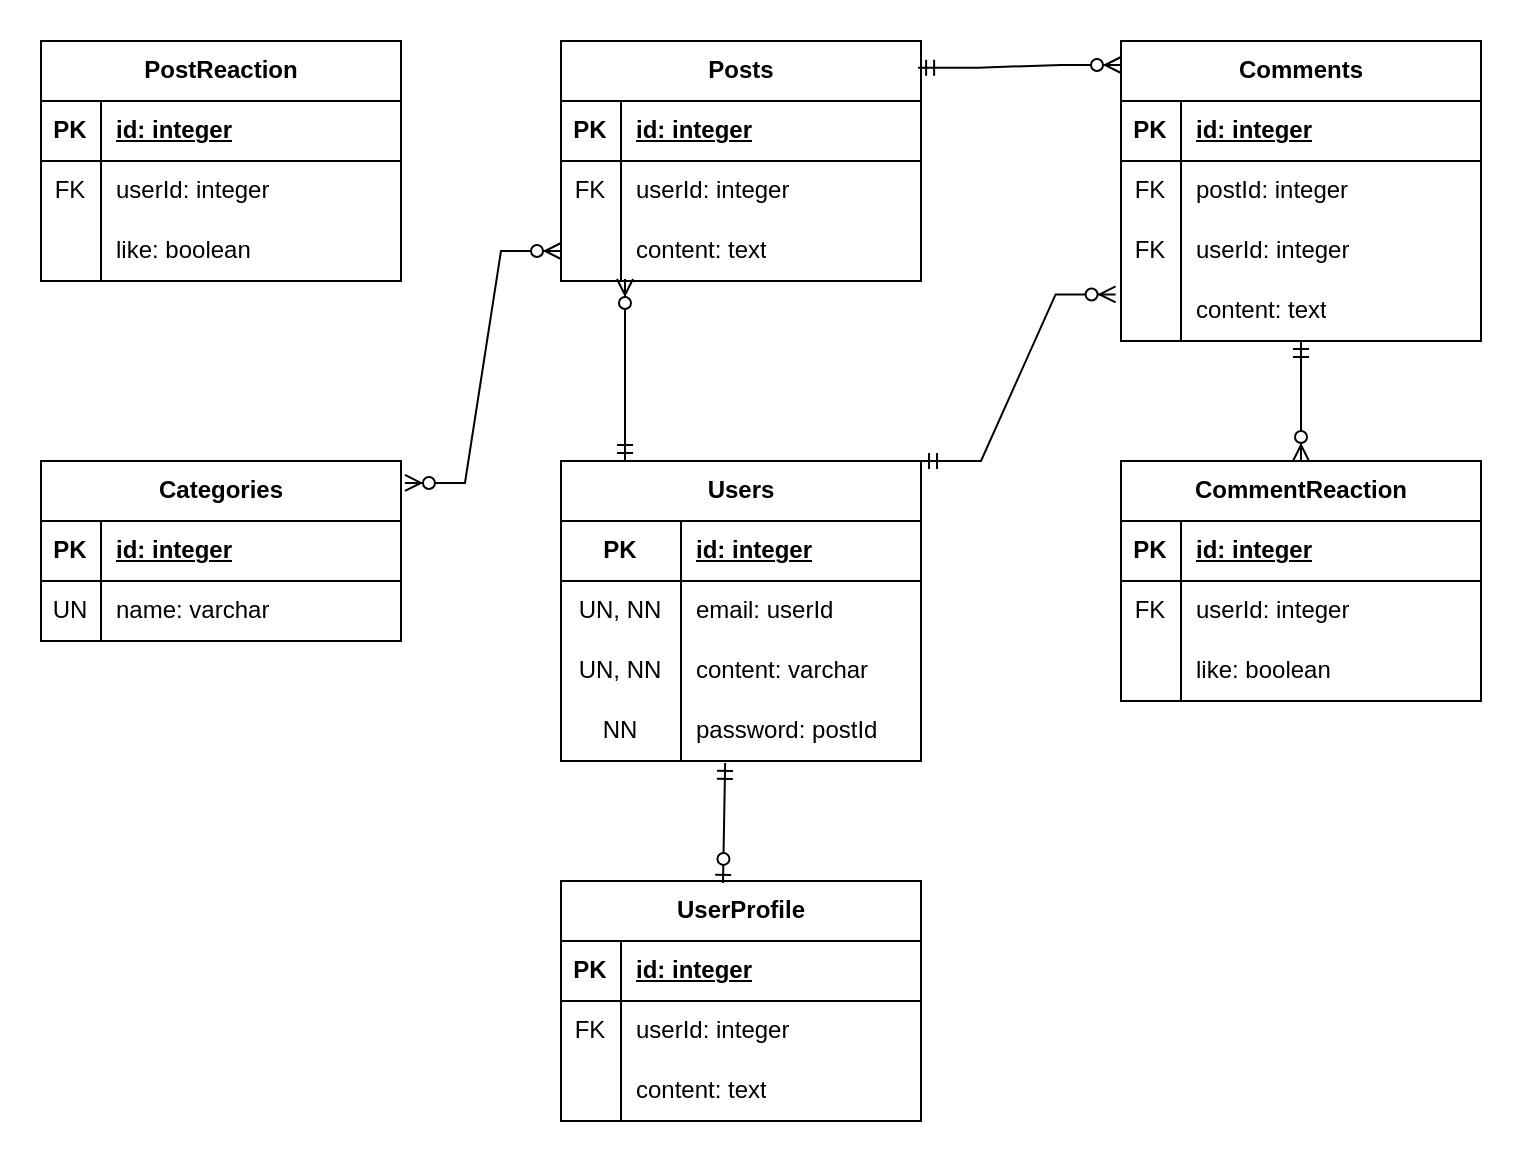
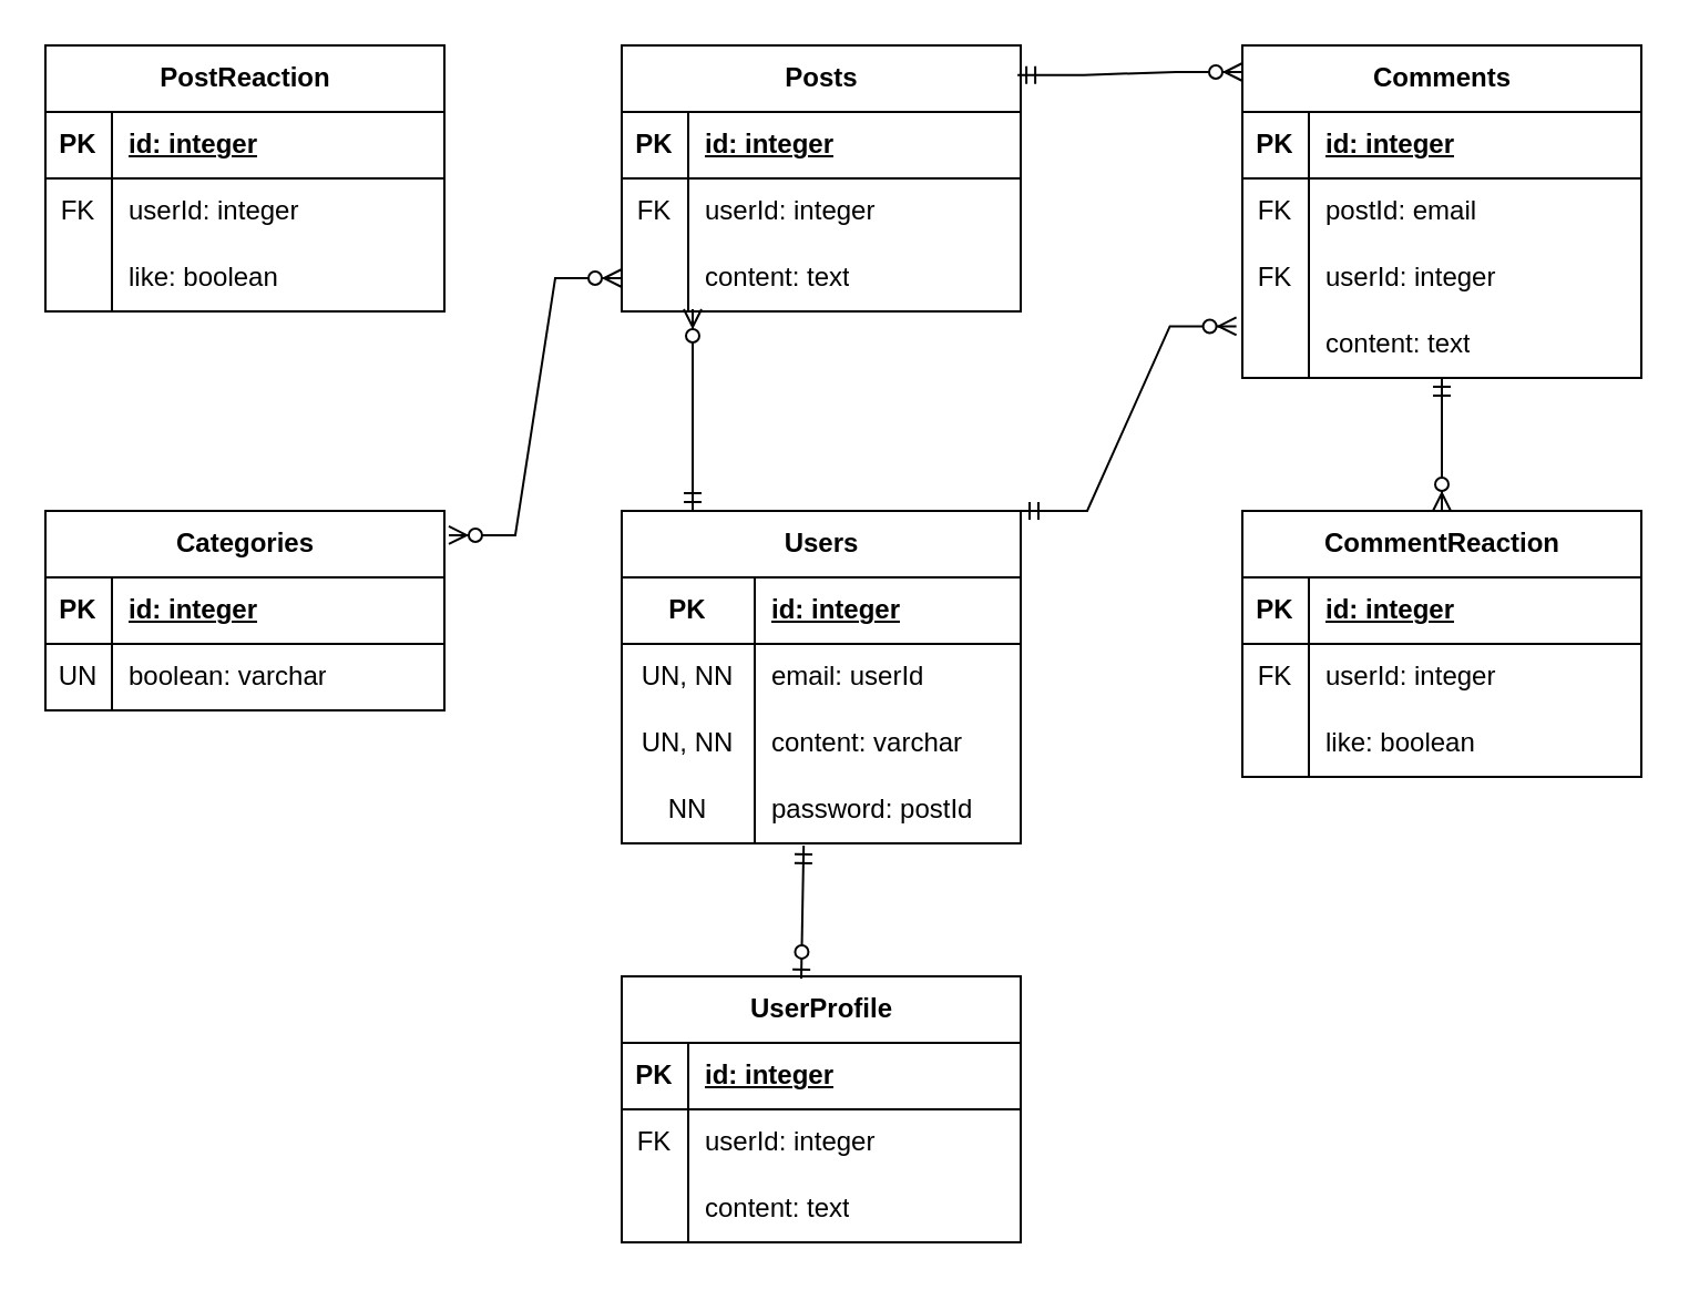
- <mxCell id="31" value="postId: integer" style="shape=partialRectangle;connectable=0;fillColor=none;top=0;left=0;bottom=0;right=0;align=left;spacingLeft=6;overflow=hidden;whiteSpace=wrap;html=1;" parent="29" vertex="1"><mxGeometry x="30" width="150" height="30" as="geometry"><mxRectangle width="150" height="30" as="alternateBounds" /></mxGeometry></mxCell>
+ <mxCell id="31" value="postId: email" style="shape=partialRectangle;connectable=0;fillColor=none;top=0;left=0;bottom=0;right=0;align=left;spacingLeft=6;overflow=hidden;whiteSpace=wrap;html=1;" parent="29" vertex="1"><mxGeometry x="30" width="150" height="30" as="geometry"><mxRectangle width="150" height="30" as="alternateBounds" /></mxGeometry></mxCell>
- <mxCell id="44" value="name: varchar" style="shape=partialRectangle;connectable=0;fillColor=none;top=0;left=0;bottom=0;right=0;align=left;spacingLeft=6;overflow=hidden;whiteSpace=wrap;html=1;" parent="42" vertex="1"><mxGeometry x="30" width="150" height="30" as="geometry"><mxRectangle width="150" height="30" as="alternateBounds" /></mxGeometry></mxCell>
+ <mxCell id="44" value="boolean: varchar" style="shape=partialRectangle;connectable=0;fillColor=none;top=0;left=0;bottom=0;right=0;align=left;spacingLeft=6;overflow=hidden;whiteSpace=wrap;html=1;" parent="42" vertex="1"><mxGeometry x="30" width="150" height="30" as="geometry"><mxRectangle width="150" height="30" as="alternateBounds" /></mxGeometry></mxCell>
